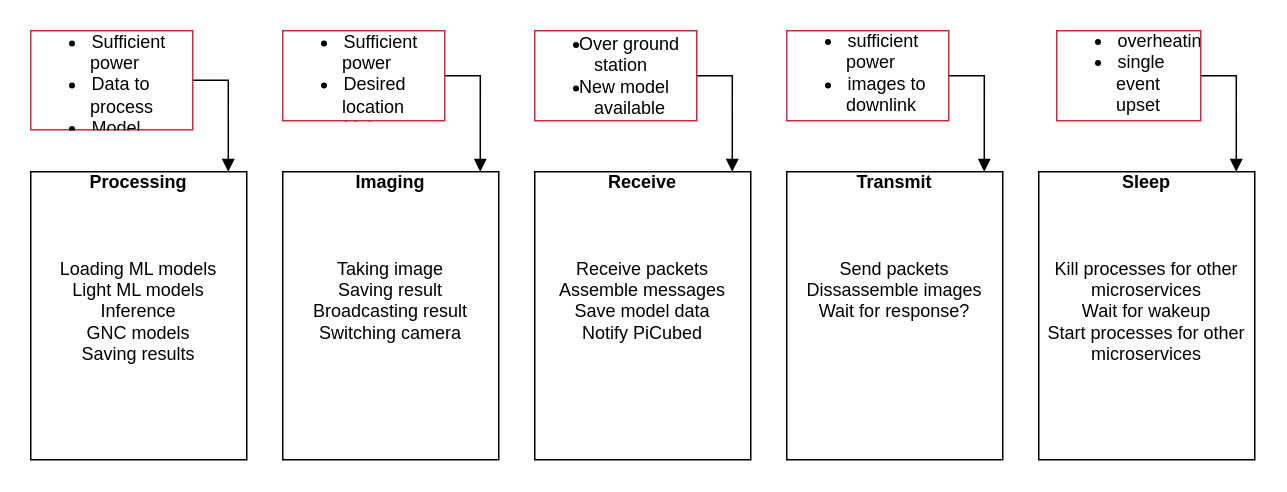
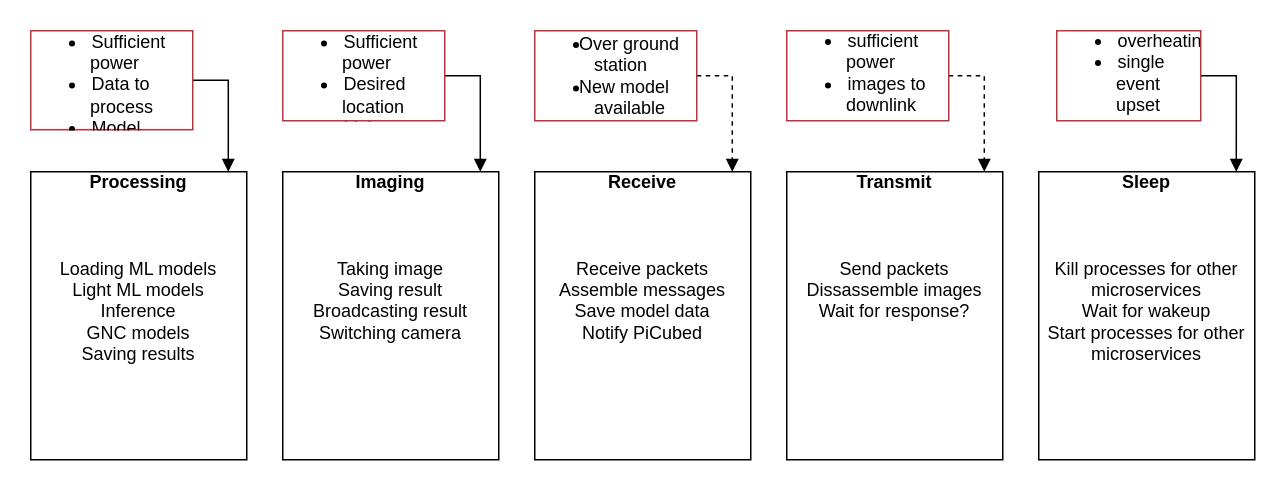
- <mxCell id="9" value="" style="html=1;jettySize=18;overflow=width;html=1;strokeOpacity=100;rounded=1;arcSize=0;edgeStyle=orthogonalEdgeStyle;startArrow=none;;endArrow=block;endFill=1;;exitX=1.006;exitY=0.5;exitPerimeter=1;entryX=0.917;entryY=-0.003;entryPerimeter=1;" edge="1" parent="1" source="15" target="6"><mxGeometry width="100" height="100" relative="1" as="geometry"><Array as="points" /></mxGeometry></mxCell>
+ <mxCell id="9" value="" style="html=1;jettySize=18;overflow=width;html=1;strokeOpacity=100;rounded=1;arcSize=0;edgeStyle=orthogonalEdgeStyle;startArrow=none;endArrow=block;endFill=1;exitX=1.006;exitY=0.5;exitPerimeter=1;entryX=0.917;entryY=-0.003;entryPerimeter=1;dashed=1;" edge="1" parent="1" source="15" target="6"><mxGeometry width="100" height="100" relative="1" as="geometry"><Array as="points" /></mxGeometry></mxCell>
- <mxCell id="10" value="" style="html=1;jettySize=18;overflow=width;html=1;strokeOpacity=100;rounded=1;arcSize=0;edgeStyle=orthogonalEdgeStyle;startArrow=none;;endArrow=block;endFill=1;;exitX=1.006;exitY=0.5;exitPerimeter=1;entryX=0.917;entryY=-0.003;entryPerimeter=1;" edge="1" parent="1" source="16" target="4"><mxGeometry width="100" height="100" relative="1" as="geometry"><Array as="points" /></mxGeometry></mxCell>
+ <mxCell id="10" value="" style="html=1;jettySize=18;overflow=width;html=1;strokeOpacity=100;rounded=1;arcSize=0;edgeStyle=orthogonalEdgeStyle;startArrow=none;endArrow=block;endFill=1;exitX=1.006;exitY=0.5;exitPerimeter=1;entryX=0.917;entryY=-0.003;entryPerimeter=1;dashed=1;" edge="1" parent="1" source="16" target="4"><mxGeometry width="100" height="100" relative="1" as="geometry"><Array as="points" /></mxGeometry></mxCell>
